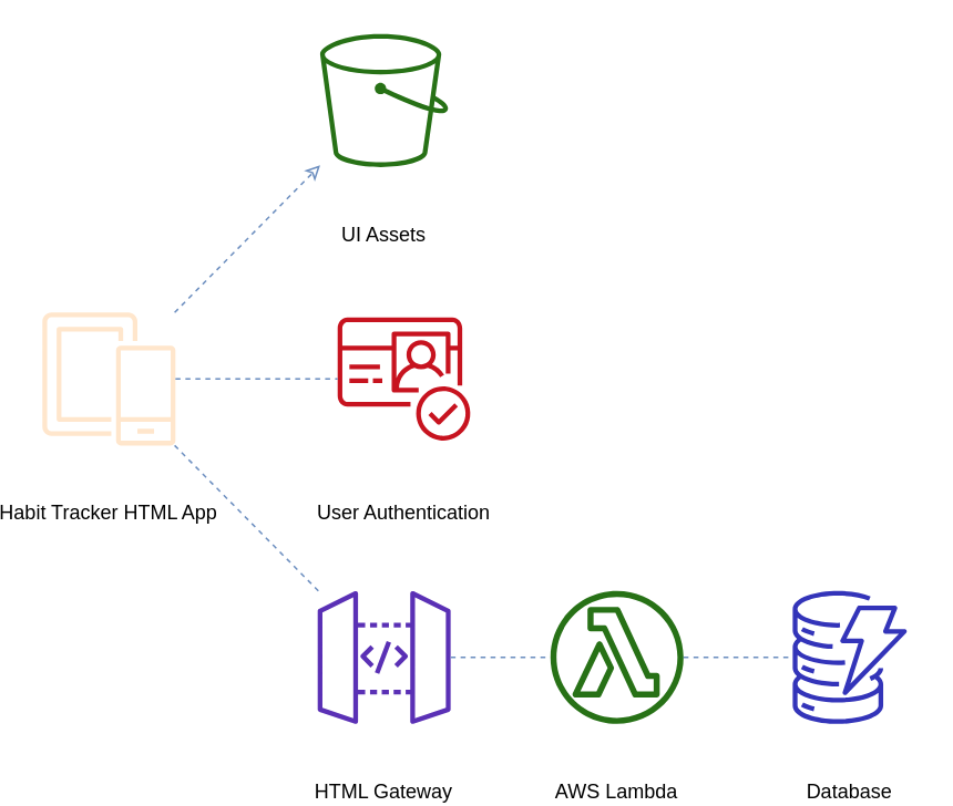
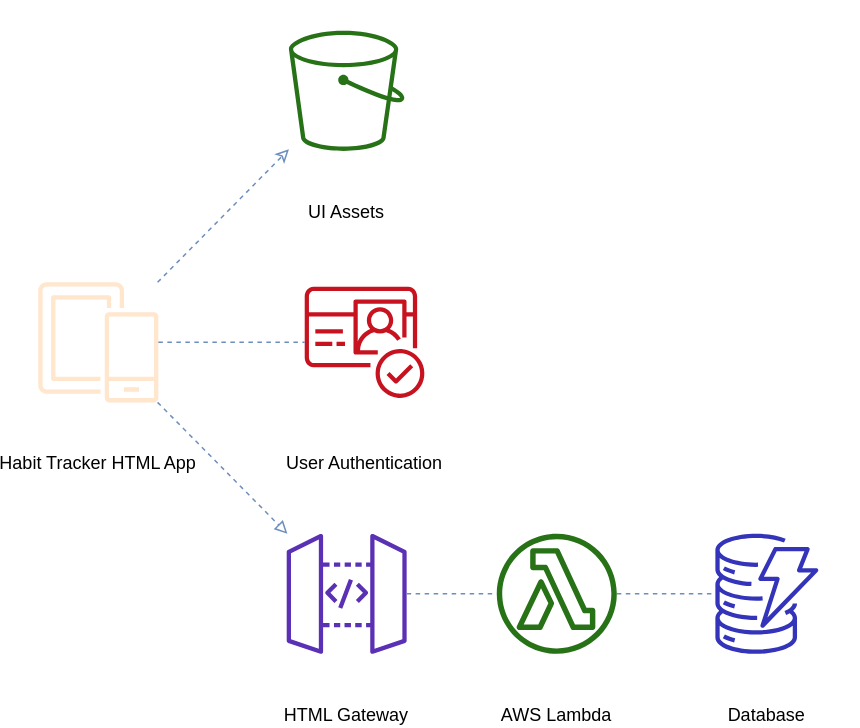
- <mxCell id="10" value="" style="curved=0;endArrow=none;endFill=0;dashed=1;strokeColor=#6c8ebf;" edge="1" parent="1" source="2" target="5"><mxGeometry relative="1" as="geometry" /></mxCell>
+ <mxCell id="10" value="" style="curved=0;endArrow=block;endFill=0;dashed=1;strokeColor=#6c8ebf;" edge="1" parent="1" source="2" target="5"><mxGeometry relative="1" as="geometry" /></mxCell>
